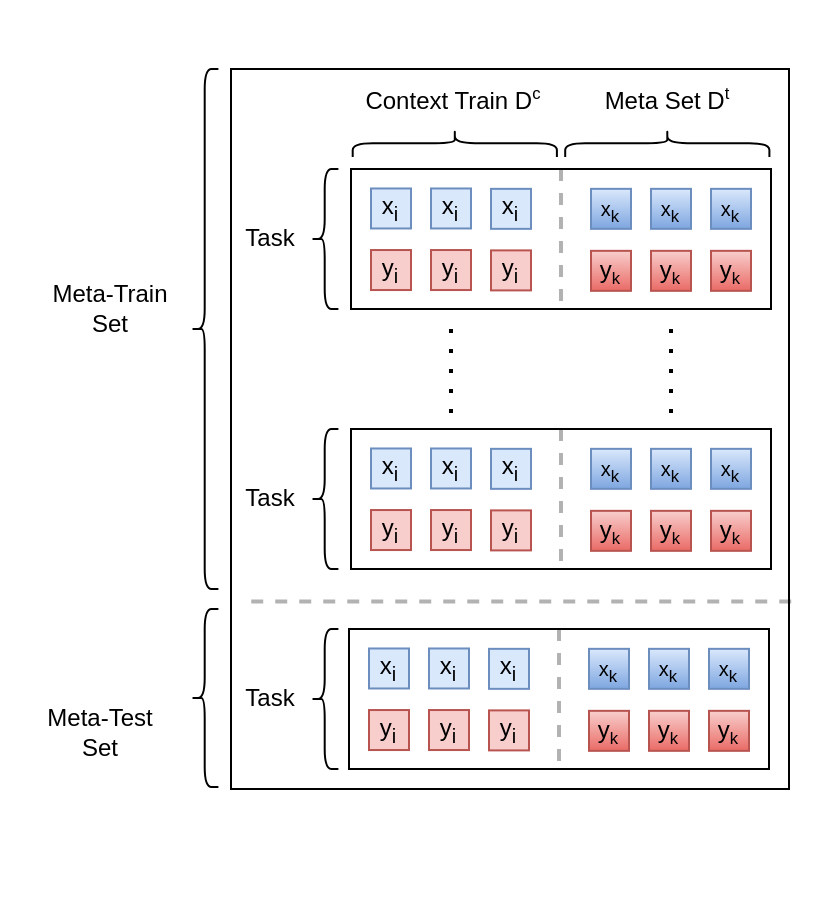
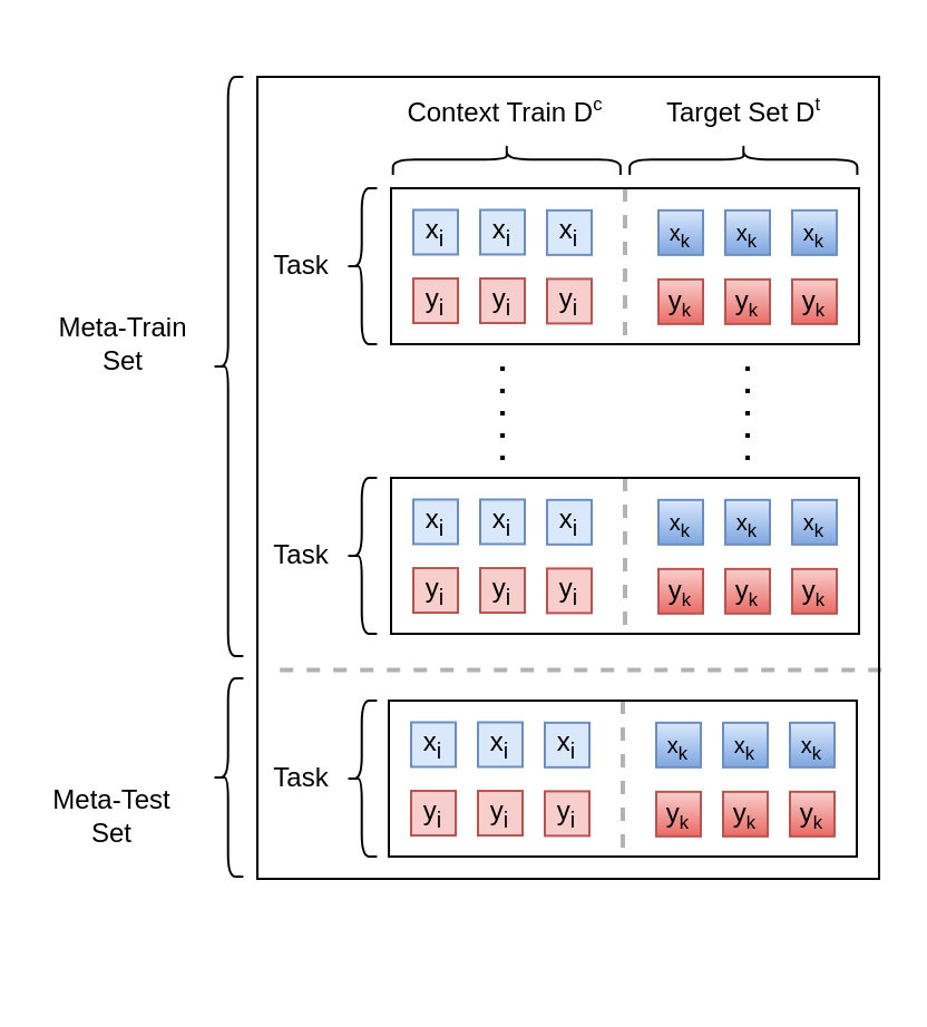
- <mxCell id="53" value="Meta Set D&lt;span style=&quot;font-size: 10px;&quot;&gt;&lt;sup&gt;t&lt;/sup&gt;&lt;/span&gt;" style="text;html=1;strokeColor=none;fillColor=none;align=center;verticalAlign=middle;whiteSpace=wrap;rounded=0;fontColor=#000000;" vertex="1" parent="1"><mxGeometry x="293.59" y="34" width="79.11" height="30" as="geometry" /></mxCell>
+ <mxCell id="53" value="Target Set D&lt;span style=&quot;font-size: 10px;&quot;&gt;&lt;sup&gt;t&lt;/sup&gt;&lt;/span&gt;" style="text;html=1;strokeColor=none;fillColor=none;align=center;verticalAlign=middle;whiteSpace=wrap;rounded=0;fontColor=#000000;" vertex="1" parent="1"><mxGeometry x="293.59" y="34" width="79.11" height="30" as="geometry" /></mxCell>
